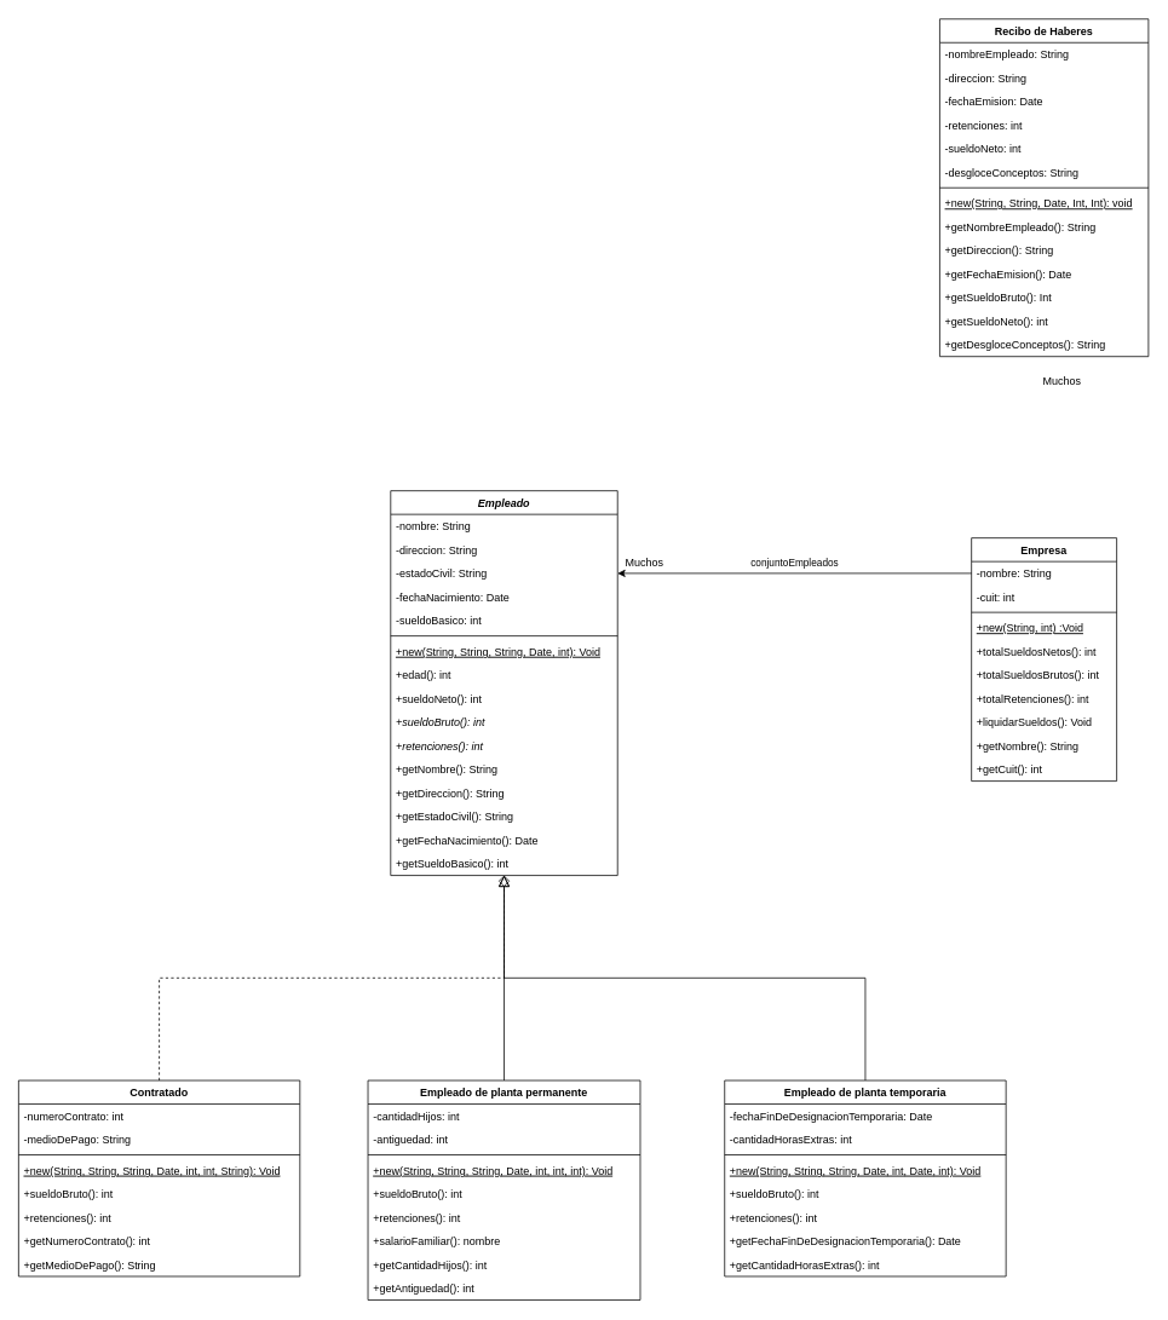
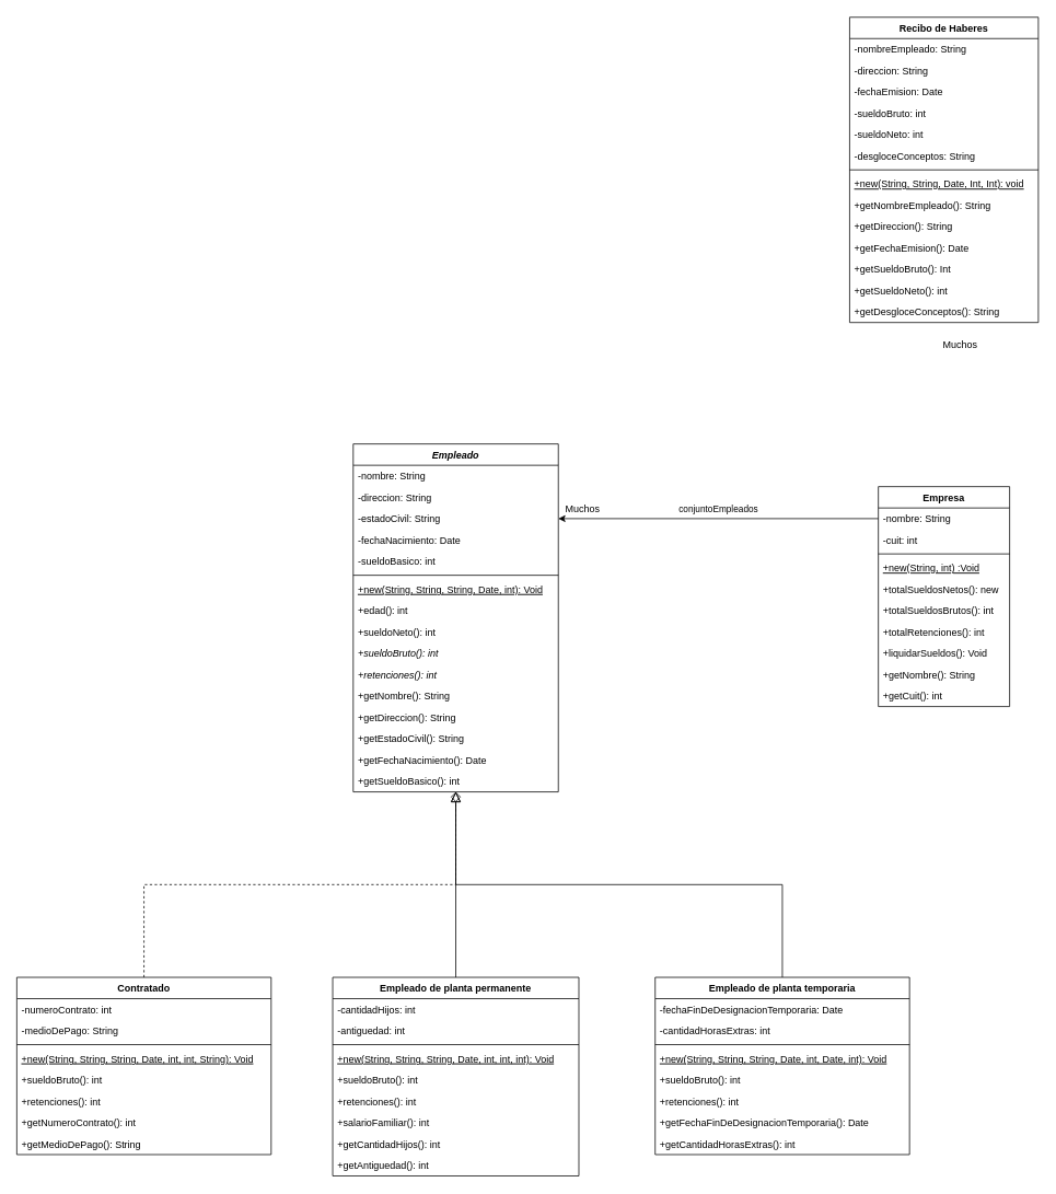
- <mxCell id="59" value="-retenciones: int" style="text;strokeColor=none;fillColor=none;align=left;verticalAlign=top;spacingLeft=4;spacingRight=4;overflow=hidden;rotatable=0;points=[[0,0.5],[1,0.5]];portConstraint=eastwest;" parent="55" vertex="1"><mxGeometry y="104" width="230" height="26" as="geometry" /></mxCell>
+ <mxCell id="59" value="-sueldoBruto: int" style="text;strokeColor=none;fillColor=none;align=left;verticalAlign=top;spacingLeft=4;spacingRight=4;overflow=hidden;rotatable=0;points=[[0,0.5],[1,0.5]];portConstraint=eastwest;" parent="55" vertex="1"><mxGeometry y="104" width="230" height="26" as="geometry" /></mxCell>
- <mxCell id="25" value="+totalSueldosNetos(): int&#10;" style="text;strokeColor=none;fillColor=none;align=left;verticalAlign=top;spacingLeft=4;spacingRight=4;overflow=hidden;rotatable=0;points=[[0,0.5],[1,0.5]];portConstraint=eastwest;" parent="20" vertex="1"><mxGeometry y="112" width="160" height="26" as="geometry" /></mxCell>
+ <mxCell id="25" value="+totalSueldosNetos(): new&#10;" style="text;strokeColor=none;fillColor=none;align=left;verticalAlign=top;spacingLeft=4;spacingRight=4;overflow=hidden;rotatable=0;points=[[0,0.5],[1,0.5]];portConstraint=eastwest;" parent="20" vertex="1"><mxGeometry y="112" width="160" height="26" as="geometry" /></mxCell>
- <mxCell id="39" value="+salarioFamiliar(): nombre" style="text;strokeColor=none;fillColor=none;align=left;verticalAlign=top;spacingLeft=4;spacingRight=4;overflow=hidden;rotatable=0;points=[[0,0.5],[1,0.5]];portConstraint=eastwest;" parent="32" vertex="1"><mxGeometry y="164" width="300" height="26" as="geometry" /></mxCell>
+ <mxCell id="39" value="+salarioFamiliar(): int" style="text;strokeColor=none;fillColor=none;align=left;verticalAlign=top;spacingLeft=4;spacingRight=4;overflow=hidden;rotatable=0;points=[[0,0.5],[1,0.5]];portConstraint=eastwest;" parent="32" vertex="1"><mxGeometry y="164" width="300" height="26" as="geometry" /></mxCell>
